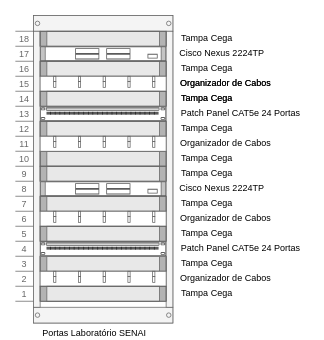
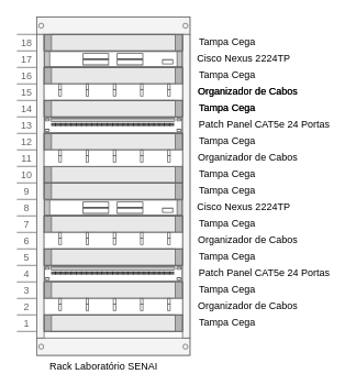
- <mxCell id="2" value="Portas Laboratório SENAI" style="strokeColor=#666666;html=1;verticalLabelPosition=bottom;labelBackgroundColor=#ffffff;verticalAlign=top;outlineConnect=0;shadow=0;dashed=0;shape=mxgraph.rackGeneral.container;fillColor2=#f4f4f4;container=1;collapsible=0;childLayout=rack;allowGaps=1;marginLeft=33;marginRight=9;marginTop=21;marginBottom=22;textColor=#666666;numDisp=ascend;" parent="1" vertex="1"><mxGeometry x="20" y="20" width="210" height="410" as="geometry" /></mxCell>
+ <mxCell id="2" value="Rack Laboratório SENAI" style="strokeColor=#666666;html=1;verticalLabelPosition=bottom;labelBackgroundColor=#ffffff;verticalAlign=top;outlineConnect=0;shadow=0;dashed=0;shape=mxgraph.rackGeneral.container;fillColor2=#f4f4f4;container=1;collapsible=0;childLayout=rack;allowGaps=1;marginLeft=33;marginRight=9;marginTop=21;marginBottom=22;textColor=#666666;numDisp=ascend;" parent="1" vertex="1"><mxGeometry x="20" y="20" width="210" height="410" as="geometry" /></mxCell>
